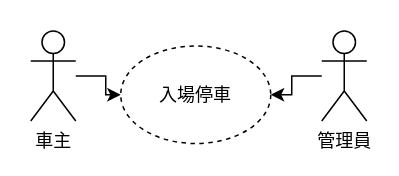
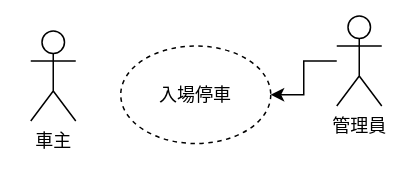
- <mxCell id="2" value="" style="edgeStyle=orthogonalEdgeStyle;rounded=0;orthogonalLoop=1;jettySize=auto;html=1;" edge="1" parent="1" source="3" target="6"><mxGeometry relative="1" as="geometry" /></mxCell>
- <mxCell id="5" value="管理員" style="shape=umlActor;verticalLabelPosition=bottom;verticalAlign=top;html=1;" vertex="1" parent="1"><mxGeometry x="214" y="20" width="30" height="60" as="geometry" /></mxCell>
+ <mxCell id="5" value="管理員" style="shape=umlActor;verticalLabelPosition=bottom;verticalAlign=top;html=1;" vertex="1" parent="1"><mxGeometry x="224" y="10" width="30" height="60" as="geometry" /></mxCell>
